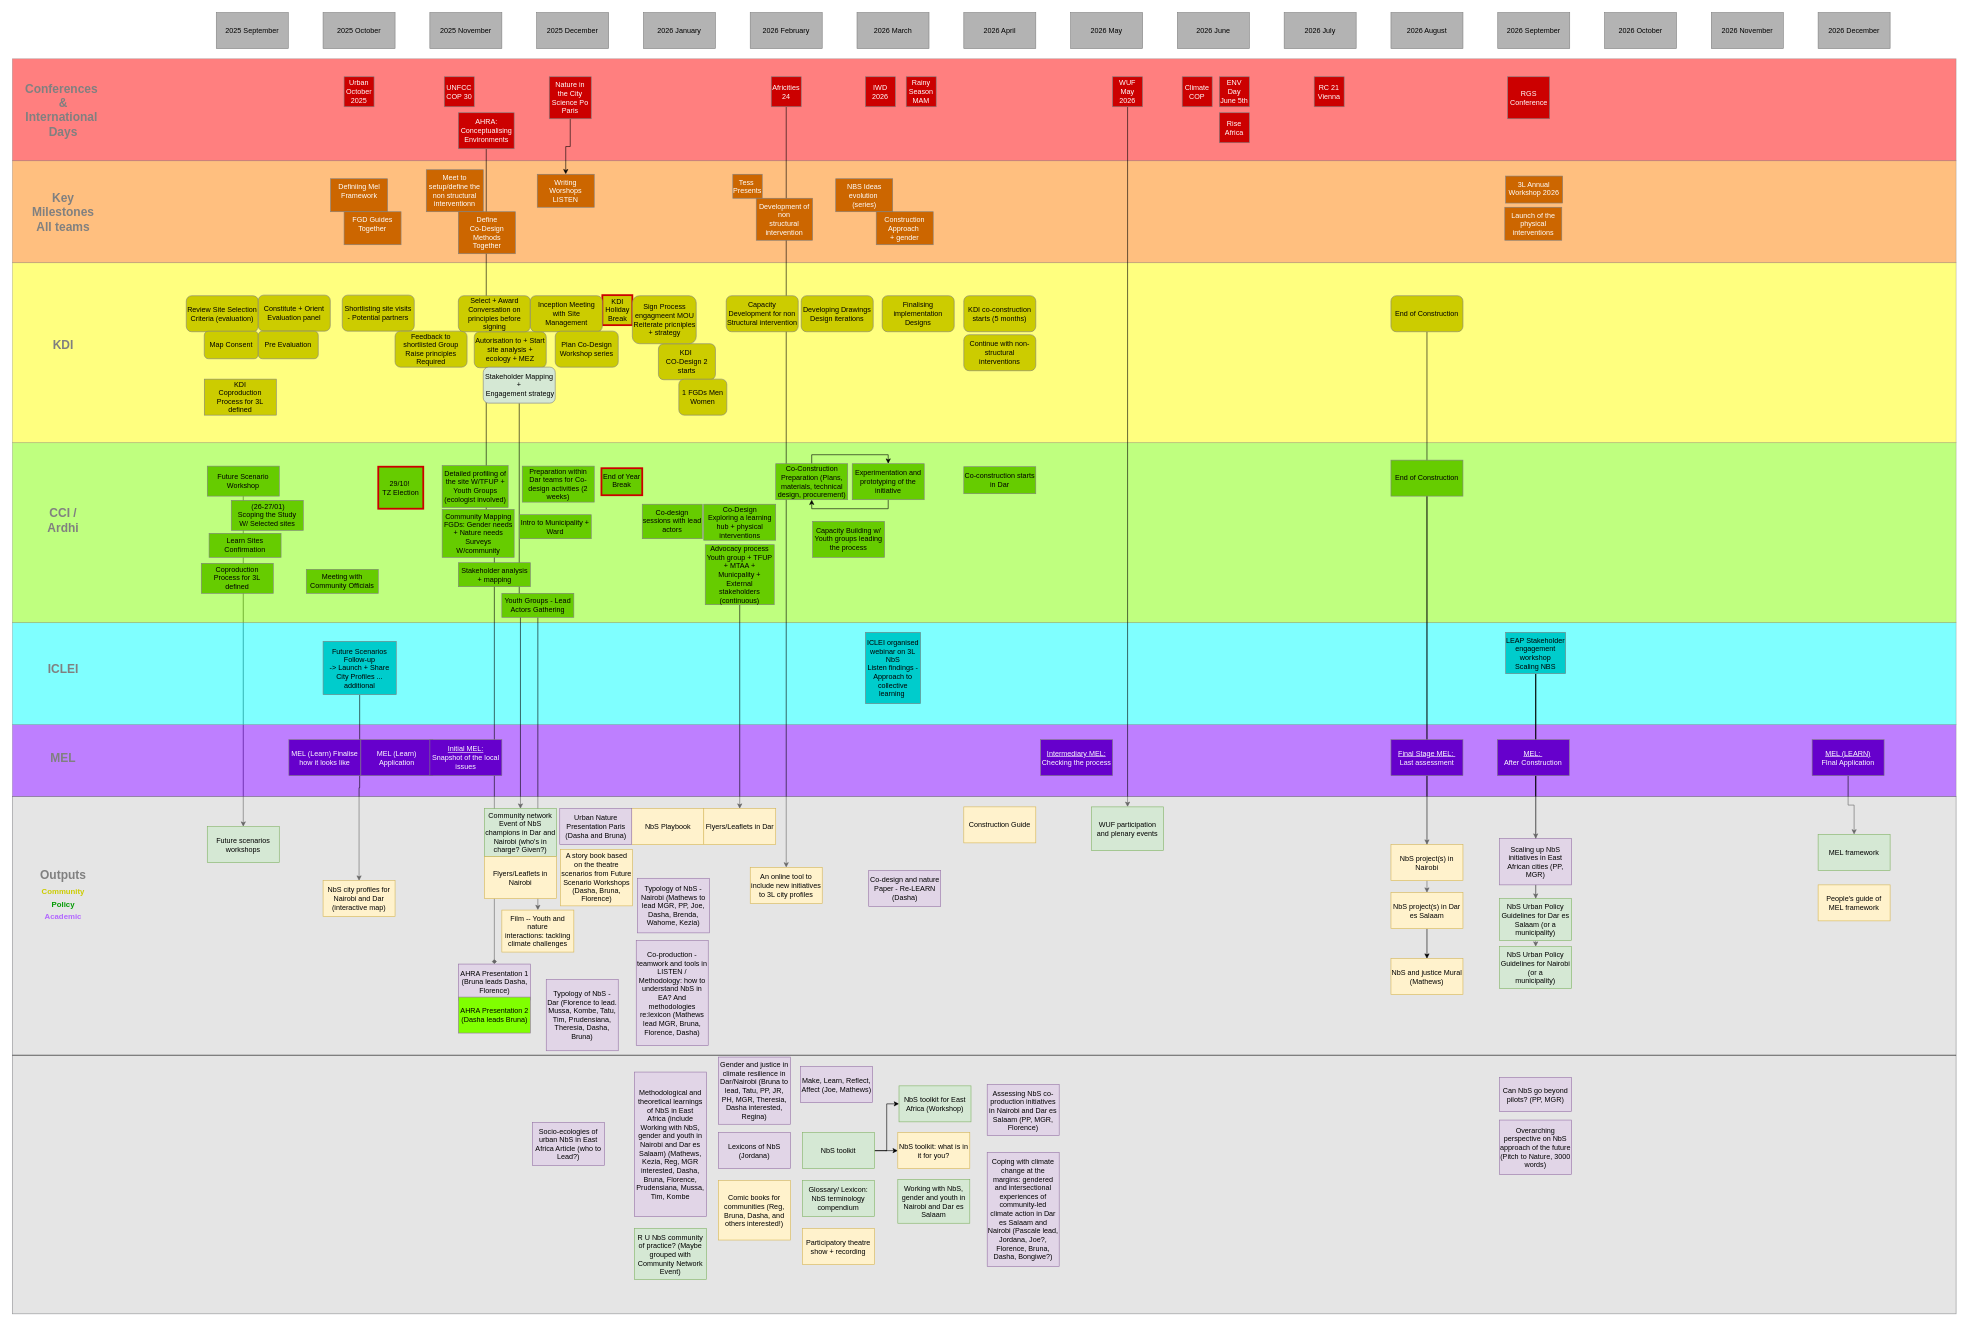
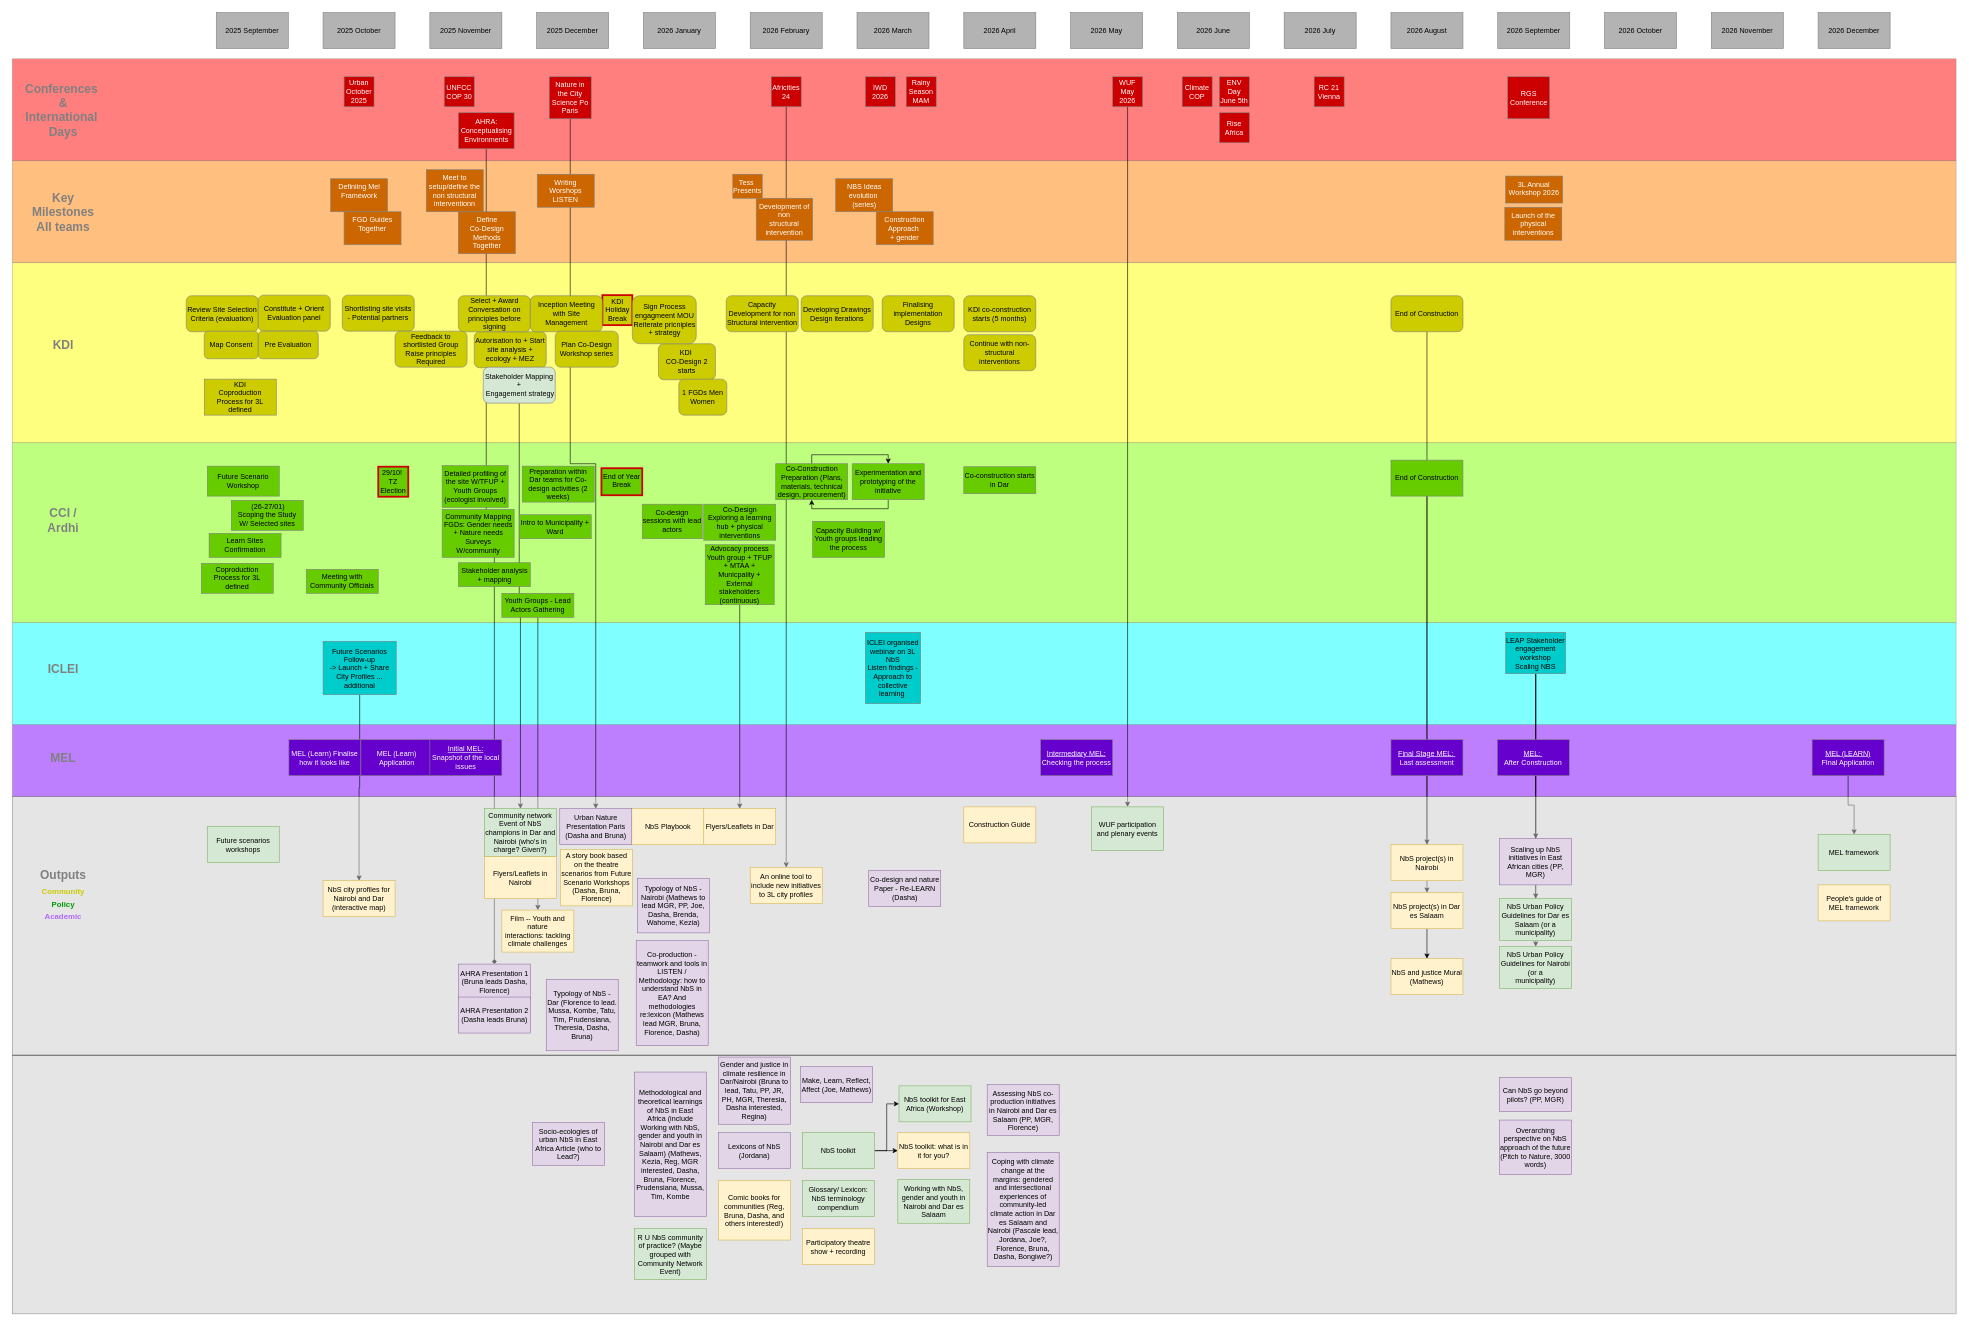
- <mxCell id="91" style="edgeStyle=orthogonalEdgeStyle;rounded=0;orthogonalLoop=1;jettySize=auto;html=1;" edge="1" parent="1" source="92" target="103"><mxGeometry relative="1" as="geometry" /></mxCell>
+ <mxCell id="91" style="edgeStyle=orthogonalEdgeStyle;rounded=0;orthogonalLoop=1;jettySize=auto;html=1;entryX=0.5;entryY=0;entryDx=0;entryDy=0;" edge="1" parent="1" source="92" target="173"><mxGeometry relative="1" as="geometry" /></mxCell>
- <mxCell id="24" value="29/10!&amp;nbsp;&lt;div&gt;TZ Election&lt;/div&gt;" style="whiteSpace=wrap;html=1;aspect=fixed;fillColor=#66CC00;fontColor=#000000;strokeColor=#CC0000;strokeWidth=3;" vertex="1" parent="1"><mxGeometry x="630" y="777" width="75" height="70" as="geometry" /></mxCell>
+ <mxCell id="24" value="29/10!&amp;nbsp;&lt;div&gt;TZ Election&lt;/div&gt;" style="whiteSpace=wrap;html=1;aspect=fixed;fillColor=#66CC00;fontColor=#000000;strokeColor=#CC0000;strokeWidth=3;" vertex="1" parent="1"><mxGeometry x="630" y="777" width="50" height="50" as="geometry" /></mxCell>
- <mxCell id="2" style="edgeStyle=orthogonalEdgeStyle;rounded=0;orthogonalLoop=1;jettySize=auto;html=1;entryX=0.5;entryY=0;entryDx=0;entryDy=0;exitX=0.5;exitY=1;exitDx=0;exitDy=0;" edge="1" parent="1" source="17" target="114"><mxGeometry relative="1" as="geometry" /></mxCell>
- <mxCell id="163" value="AHRA Presentation 2 (Dasha leads Bruna)" style="rounded=0;whiteSpace=wrap;fillColor=#80ff00;strokeColor=#9673a6;fontStyle=0;fontSize=12;fontFamily=Helvetica;html=1;strokeWidth=1;" vertex="1" parent="1"><mxGeometry x="763.5" y="1661" width="120" height="60" as="geometry" /></mxCell>
+ <mxCell id="163" value="AHRA Presentation 2 (Dasha leads Bruna)" style="rounded=0;whiteSpace=wrap;fillColor=#e1d5e7;strokeColor=#9673a6;fontStyle=0;fontSize=12;fontFamily=Helvetica;html=1;strokeWidth=1;" vertex="1" parent="1"><mxGeometry x="763.5" y="1661" width="120" height="60" as="geometry" /></mxCell>
